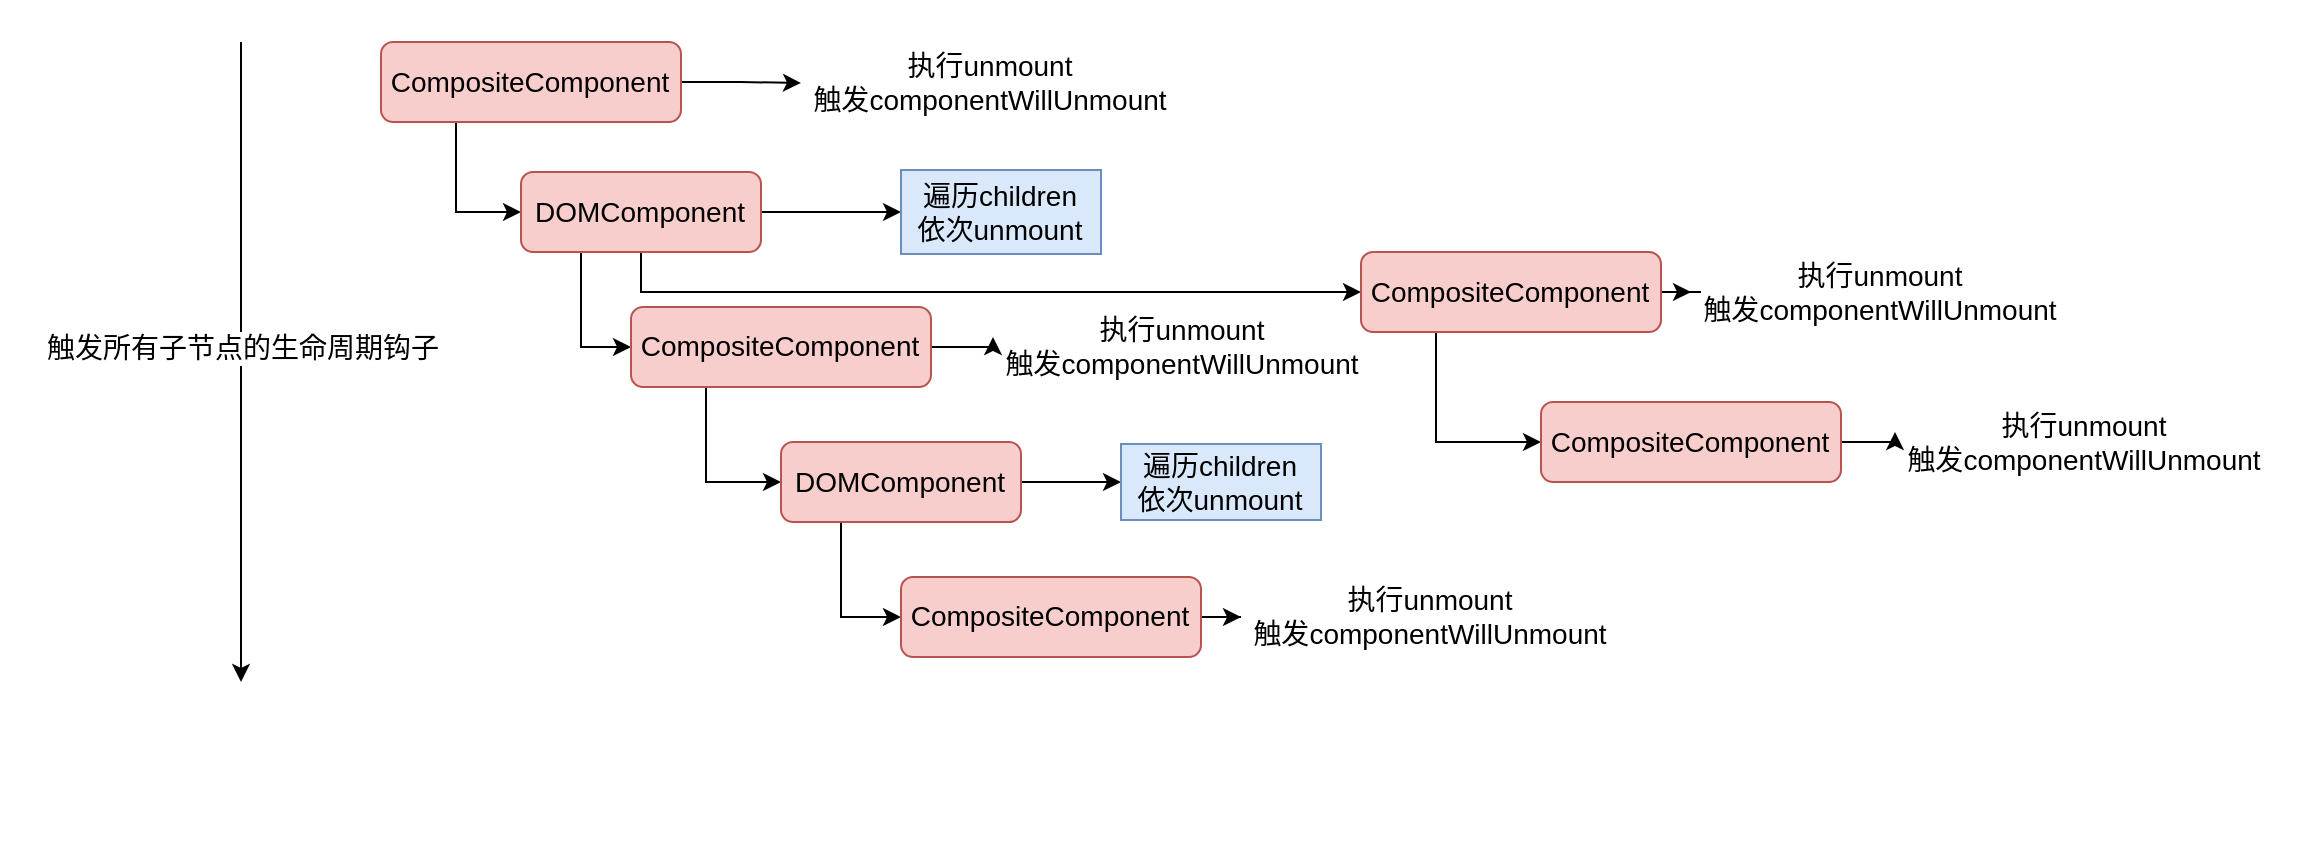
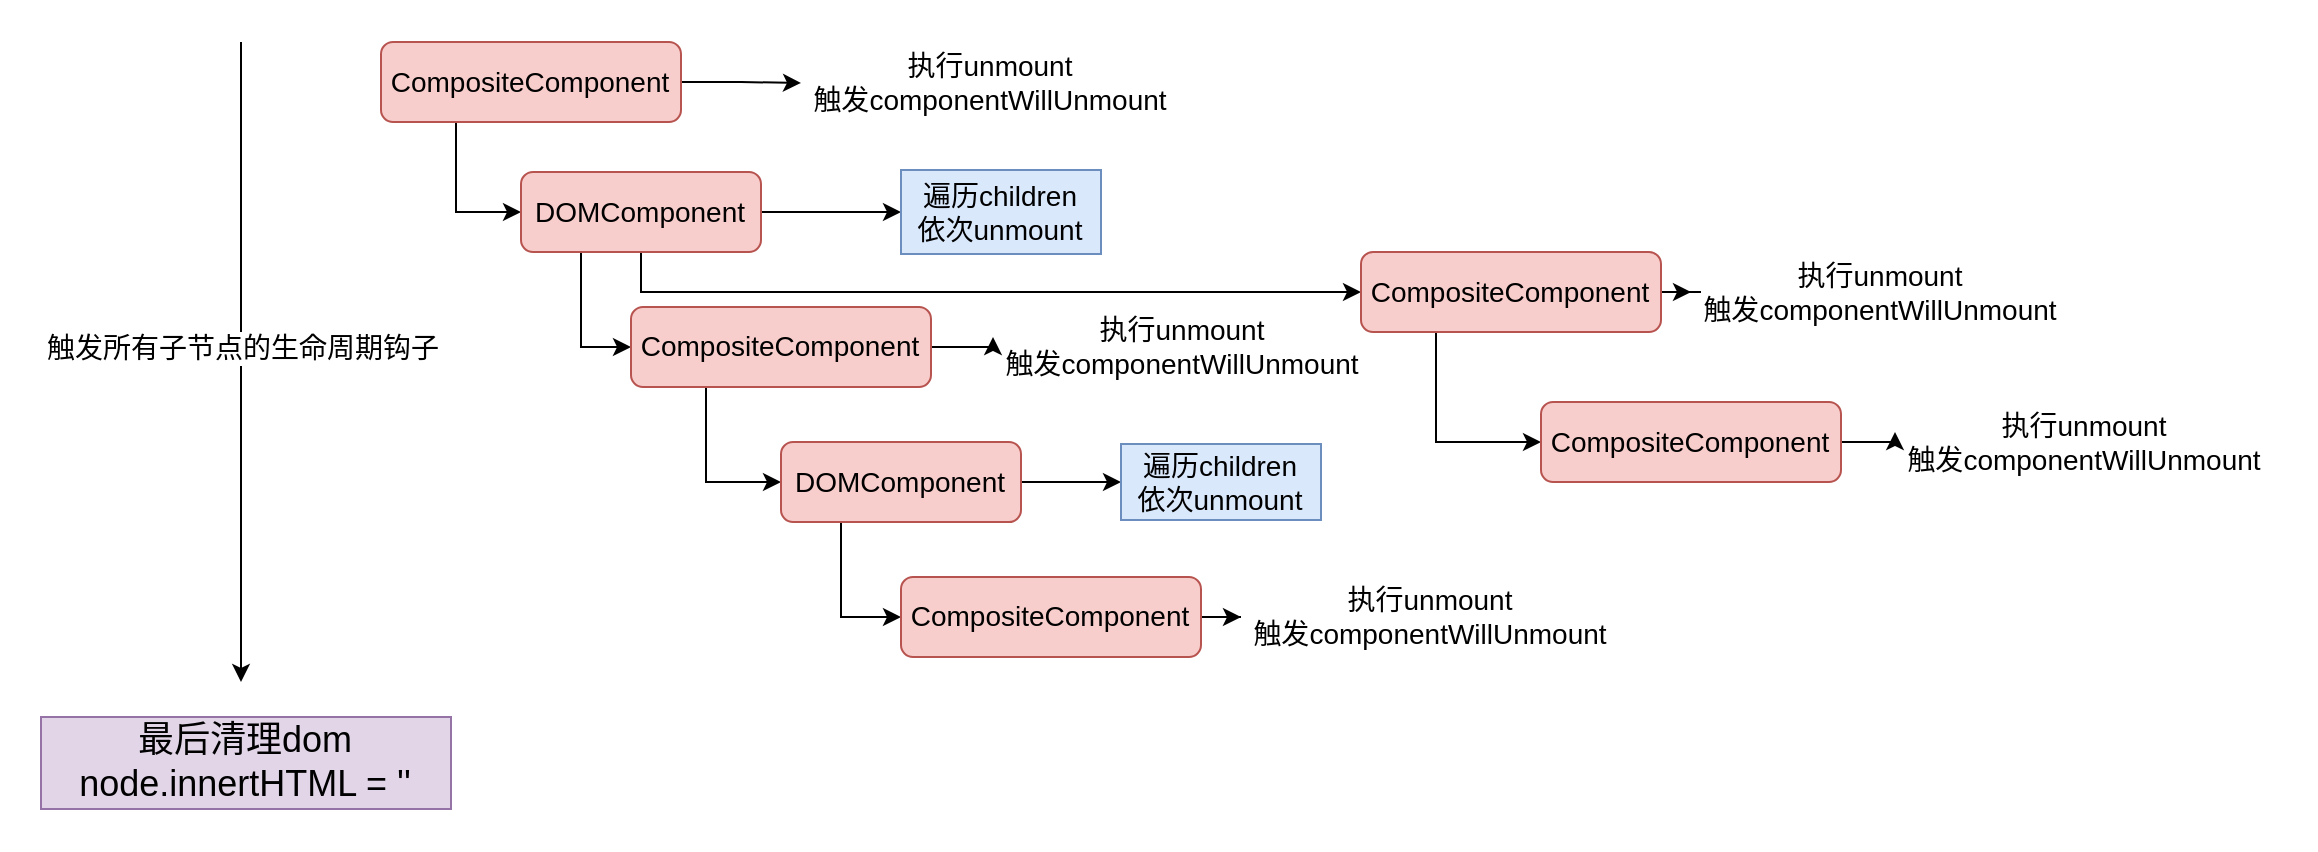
+ <mxCell id="31" value="最后清理dom&lt;br&gt;node.innertHTML = ''" style="text;html=1;strokeColor=#9673a6;fillColor=#e1d5e7;align=center;verticalAlign=middle;whiteSpace=wrap;rounded=0;fontSize=18;" vertex="1" parent="1"><mxGeometry x="20" y="358" width="205" height="46" as="geometry" /></mxCell>
